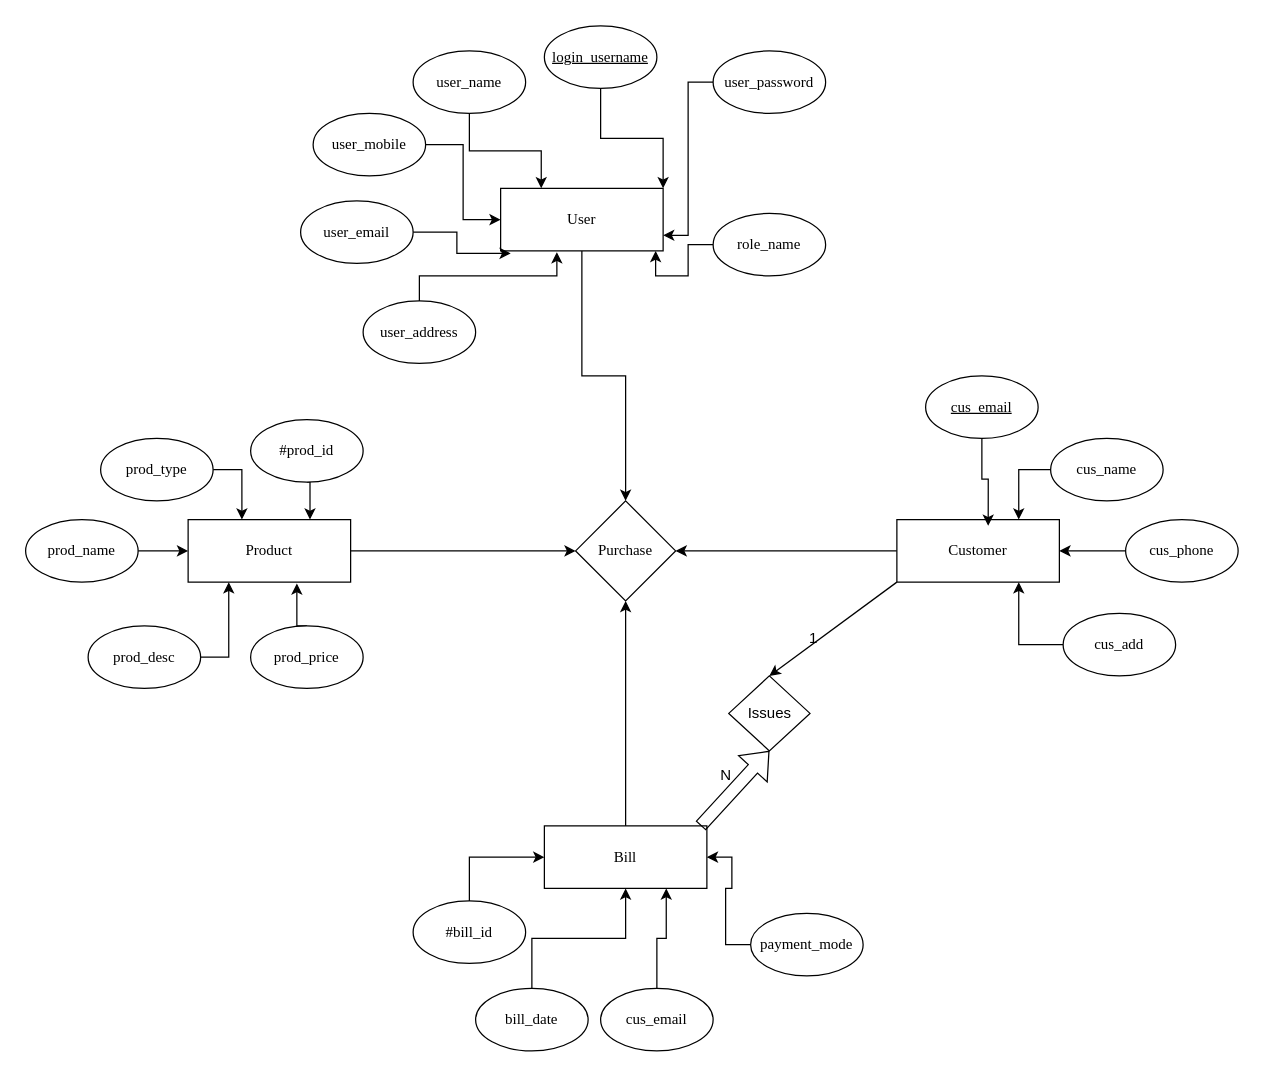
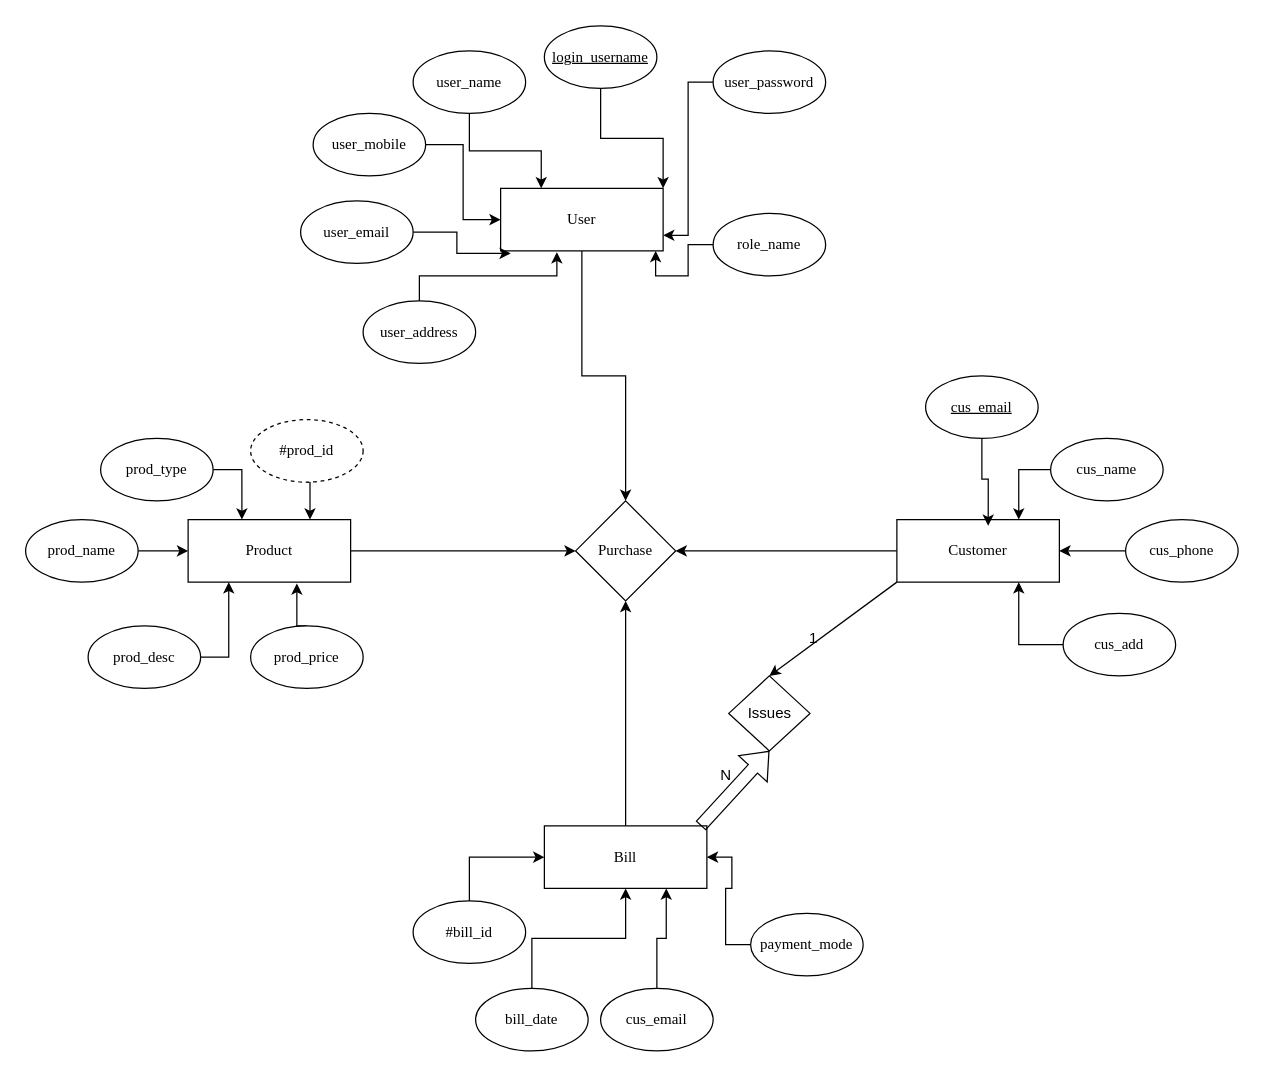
- <mxCell id="15" value="#prod_id" style="ellipse;whiteSpace=wrap;html=1;fontFamily=Tahoma;" parent="1" vertex="1"><mxGeometry x="200" y="335" width="90" height="50" as="geometry" /></mxCell>
+ <mxCell id="15" value="#prod_id" style="ellipse;whiteSpace=wrap;html=1;fontFamily=Tahoma;dashed=1;" parent="1" vertex="1"><mxGeometry x="200" y="335" width="90" height="50" as="geometry" /></mxCell>
